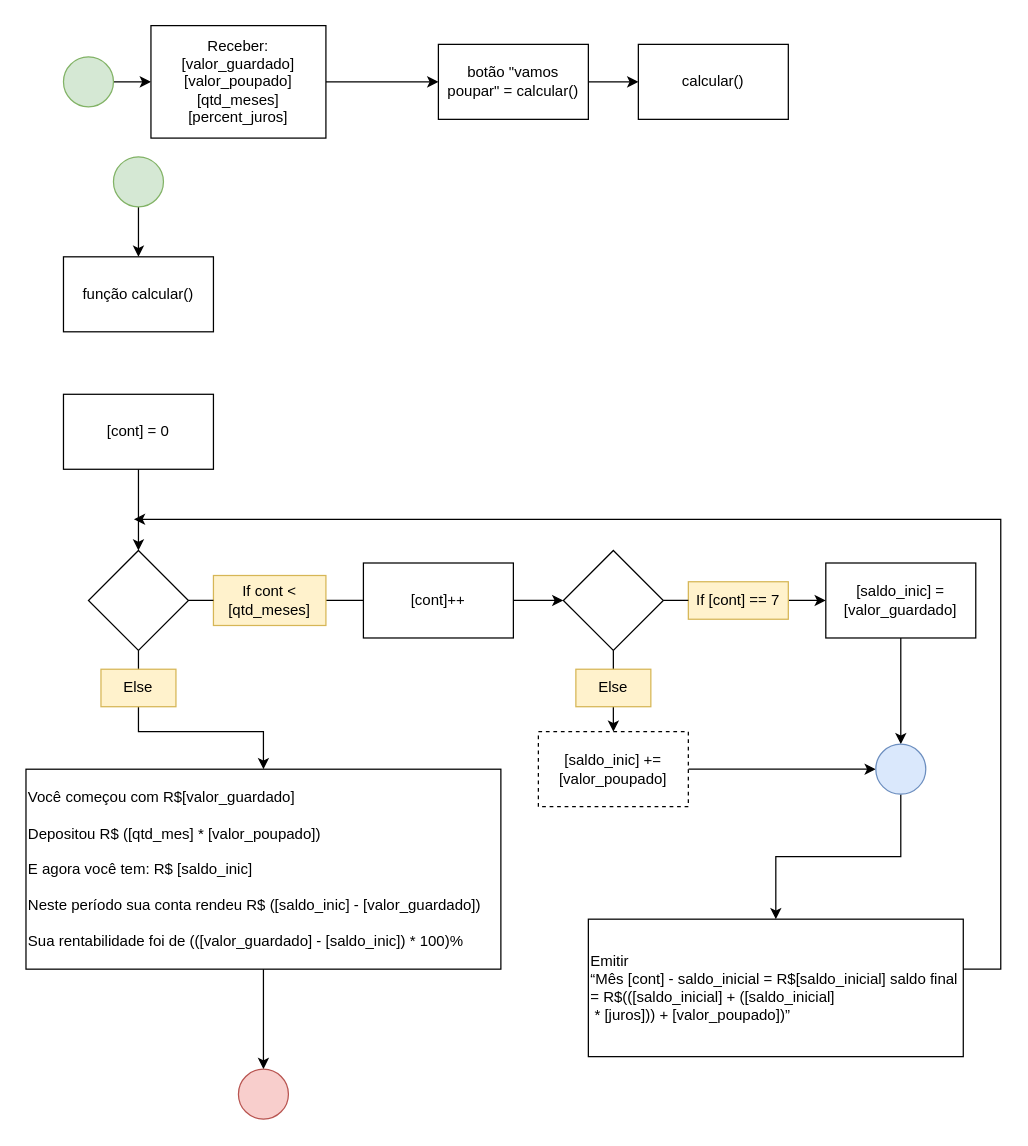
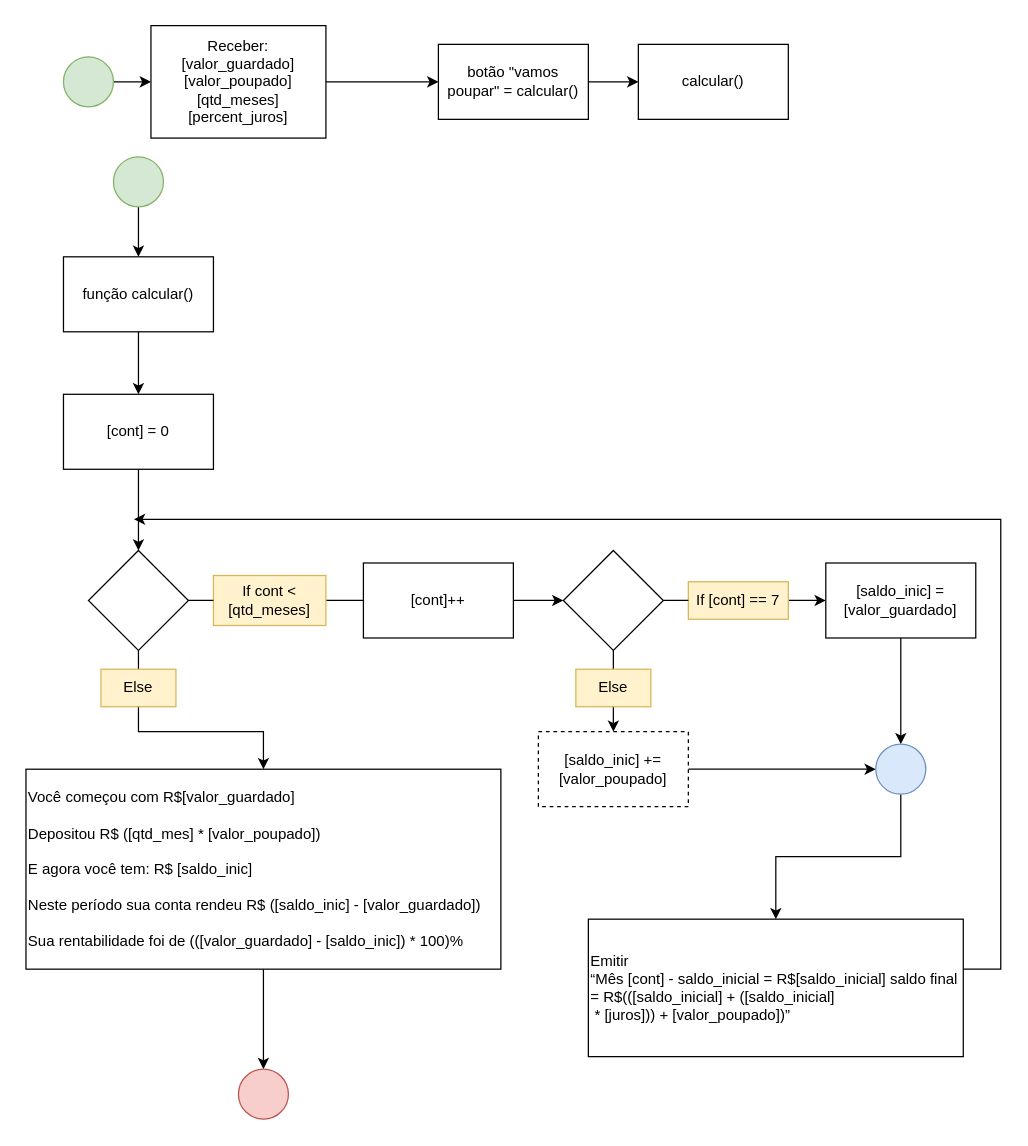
+ <mxCell id="11" value="" style="edgeStyle=orthogonalEdgeStyle;rounded=0;orthogonalLoop=1;jettySize=auto;html=1;" parent="1" source="12" target="14" edge="1"><mxGeometry relative="1" as="geometry" /></mxCell>
